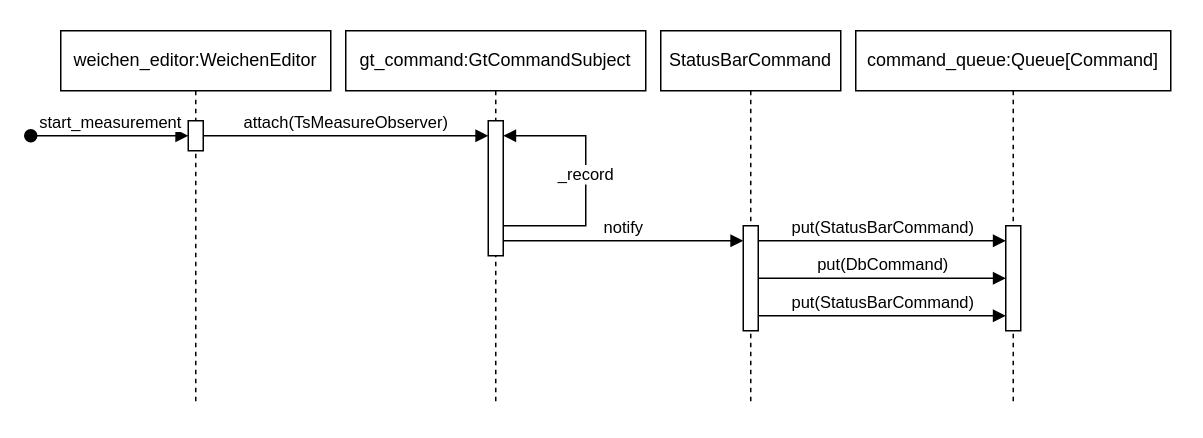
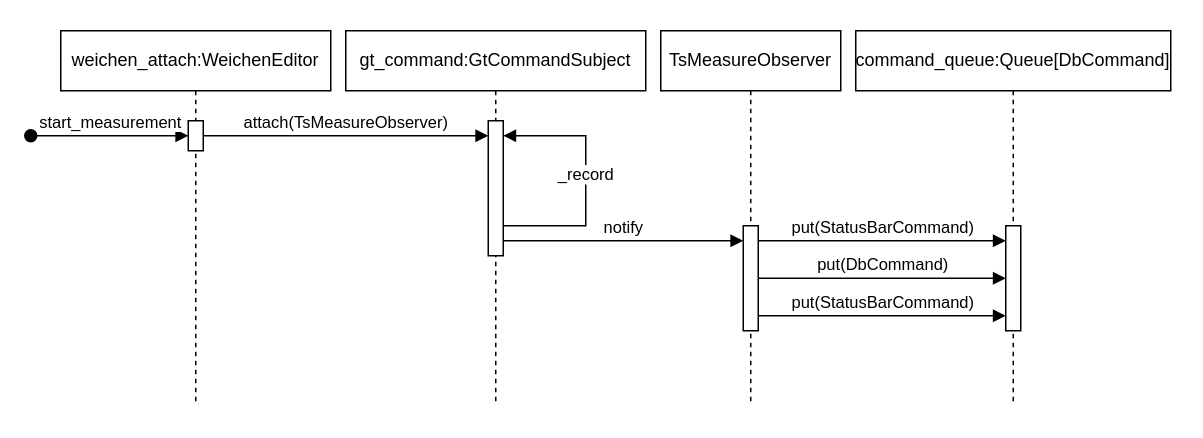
- <mxCell id="2" value="weichen_editor:WeichenEditor" style="shape=umlLifeline;perimeter=lifelinePerimeter;whiteSpace=wrap;html=1;container=1;dropTarget=0;collapsible=0;recursiveResize=0;outlineConnect=0;portConstraint=eastwest;newEdgeStyle={&quot;curved&quot;:0,&quot;rounded&quot;:0};" parent="1" vertex="1"><mxGeometry x="40" y="20" width="180" height="250" as="geometry" /></mxCell>
+ <mxCell id="2" value="weichen_attach:WeichenEditor" style="shape=umlLifeline;perimeter=lifelinePerimeter;whiteSpace=wrap;html=1;container=1;dropTarget=0;collapsible=0;recursiveResize=0;outlineConnect=0;portConstraint=eastwest;newEdgeStyle={&quot;curved&quot;:0,&quot;rounded&quot;:0};" parent="1" vertex="1"><mxGeometry x="40" y="20" width="180" height="250" as="geometry" /></mxCell>
- <mxCell id="7" value="StatusBarCommand" style="shape=umlLifeline;perimeter=lifelinePerimeter;whiteSpace=wrap;html=1;container=1;dropTarget=0;collapsible=0;recursiveResize=0;outlineConnect=0;portConstraint=eastwest;newEdgeStyle={&quot;curved&quot;:0,&quot;rounded&quot;:0};" parent="1" vertex="1"><mxGeometry x="440" y="20" width="120" height="250" as="geometry" /></mxCell>
+ <mxCell id="7" value="TsMeasureObserver" style="shape=umlLifeline;perimeter=lifelinePerimeter;whiteSpace=wrap;html=1;container=1;dropTarget=0;collapsible=0;recursiveResize=0;outlineConnect=0;portConstraint=eastwest;newEdgeStyle={&quot;curved&quot;:0,&quot;rounded&quot;:0};" parent="1" vertex="1"><mxGeometry x="440" y="20" width="120" height="250" as="geometry" /></mxCell>
- <mxCell id="9" value="command_queue:Queue[Command]" style="shape=umlLifeline;perimeter=lifelinePerimeter;whiteSpace=wrap;html=1;container=1;dropTarget=0;collapsible=0;recursiveResize=0;outlineConnect=0;portConstraint=eastwest;newEdgeStyle={&quot;curved&quot;:0,&quot;rounded&quot;:0};" vertex="1" parent="1"><mxGeometry x="570" y="20" width="210" height="250" as="geometry" /></mxCell>
+ <mxCell id="9" value="command_queue:Queue[DbCommand]" style="shape=umlLifeline;perimeter=lifelinePerimeter;whiteSpace=wrap;html=1;container=1;dropTarget=0;collapsible=0;recursiveResize=0;outlineConnect=0;portConstraint=eastwest;newEdgeStyle={&quot;curved&quot;:0,&quot;rounded&quot;:0};" vertex="1" parent="1"><mxGeometry x="570" y="20" width="210" height="250" as="geometry" /></mxCell>
